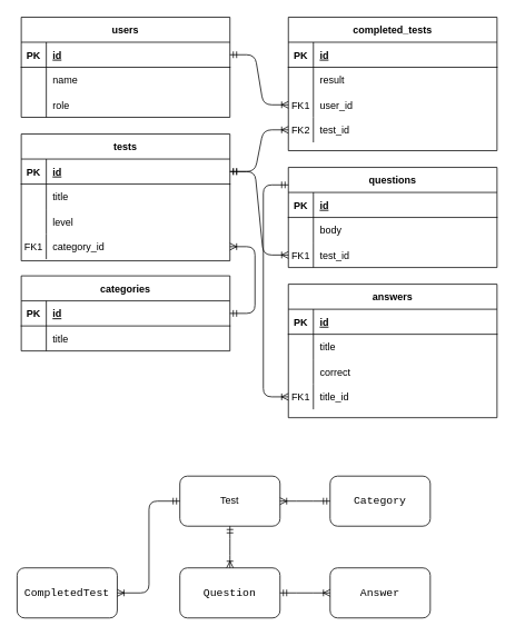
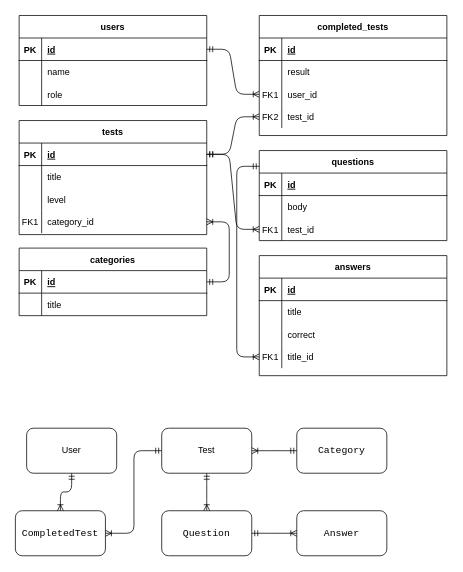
+ <mxCell id="73" value="User" style="rounded=1;whiteSpace=wrap;html=1;" vertex="1" parent="1"><mxGeometry x="35" y="570" width="120" height="60" as="geometry" /></mxCell>
+ <mxCell id="80" value="" style="edgeStyle=elbowEdgeStyle;fontSize=12;html=1;endArrow=ERoneToMany;startArrow=ERmandOne;fontColor=#FFFFFF;exitX=0.5;exitY=1;exitDx=0;exitDy=0;entryX=0.5;entryY=0;entryDx=0;entryDy=0;verticalAlign=top;horizontal=0;elbow=vertical;" edge="1" parent="1" source="73" target="76"><mxGeometry width="100" height="100" relative="1" as="geometry"><mxPoint x="-45" y="830" as="sourcePoint" /><mxPoint x="25" y="660" as="targetPoint" /></mxGeometry></mxCell>
